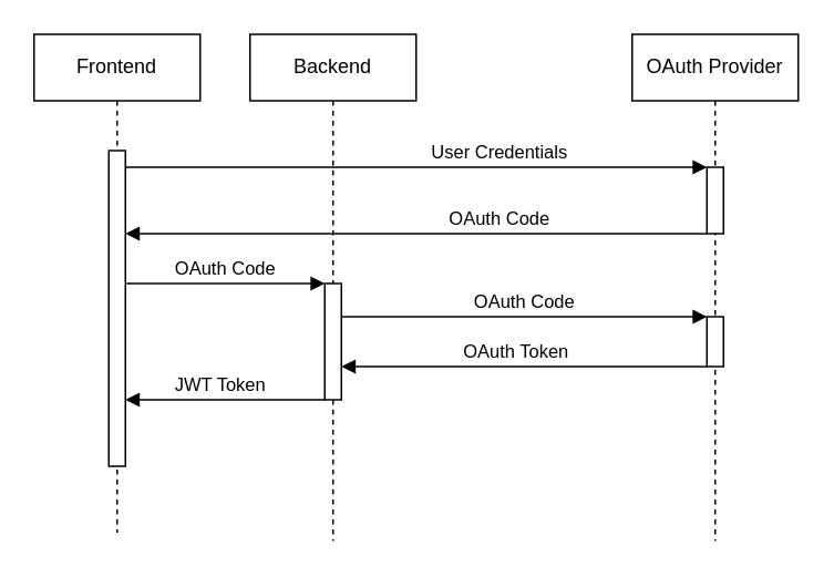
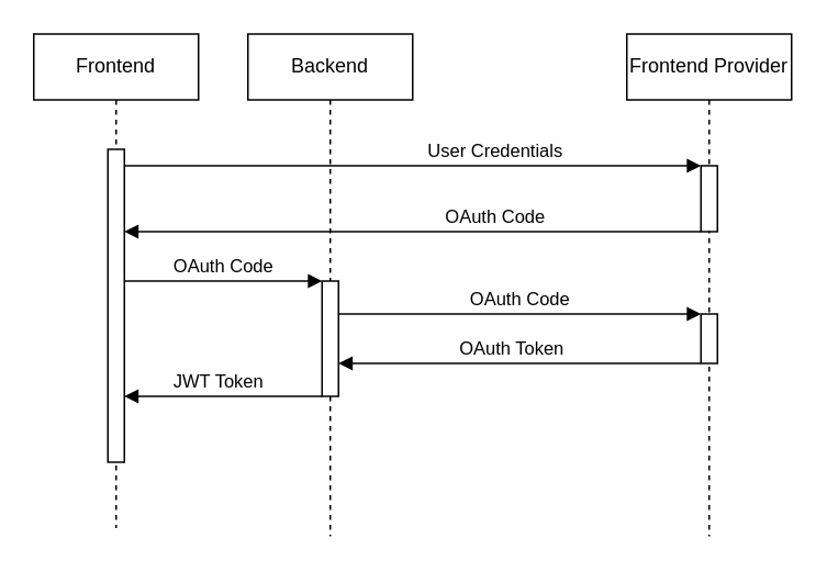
- <mxCell id="4" value="OAuth Provider" style="shape=umlLifeline;perimeter=lifelinePerimeter;whiteSpace=wrap;html=1;container=0;dropTarget=0;collapsible=0;recursiveResize=0;outlineConnect=0;portConstraint=eastwest;newEdgeStyle={&quot;edgeStyle&quot;:&quot;elbowEdgeStyle&quot;,&quot;elbow&quot;:&quot;vertical&quot;,&quot;curved&quot;:0,&quot;rounded&quot;:0};" parent="1" vertex="1"><mxGeometry x="380" y="20" width="100" height="305" as="geometry" /></mxCell>
+ <mxCell id="4" value="Frontend Provider" style="shape=umlLifeline;perimeter=lifelinePerimeter;whiteSpace=wrap;html=1;container=0;dropTarget=0;collapsible=0;recursiveResize=0;outlineConnect=0;portConstraint=eastwest;newEdgeStyle={&quot;edgeStyle&quot;:&quot;elbowEdgeStyle&quot;,&quot;elbow&quot;:&quot;vertical&quot;,&quot;curved&quot;:0,&quot;rounded&quot;:0};" parent="1" vertex="1"><mxGeometry x="380" y="20" width="100" height="305" as="geometry" /></mxCell>
